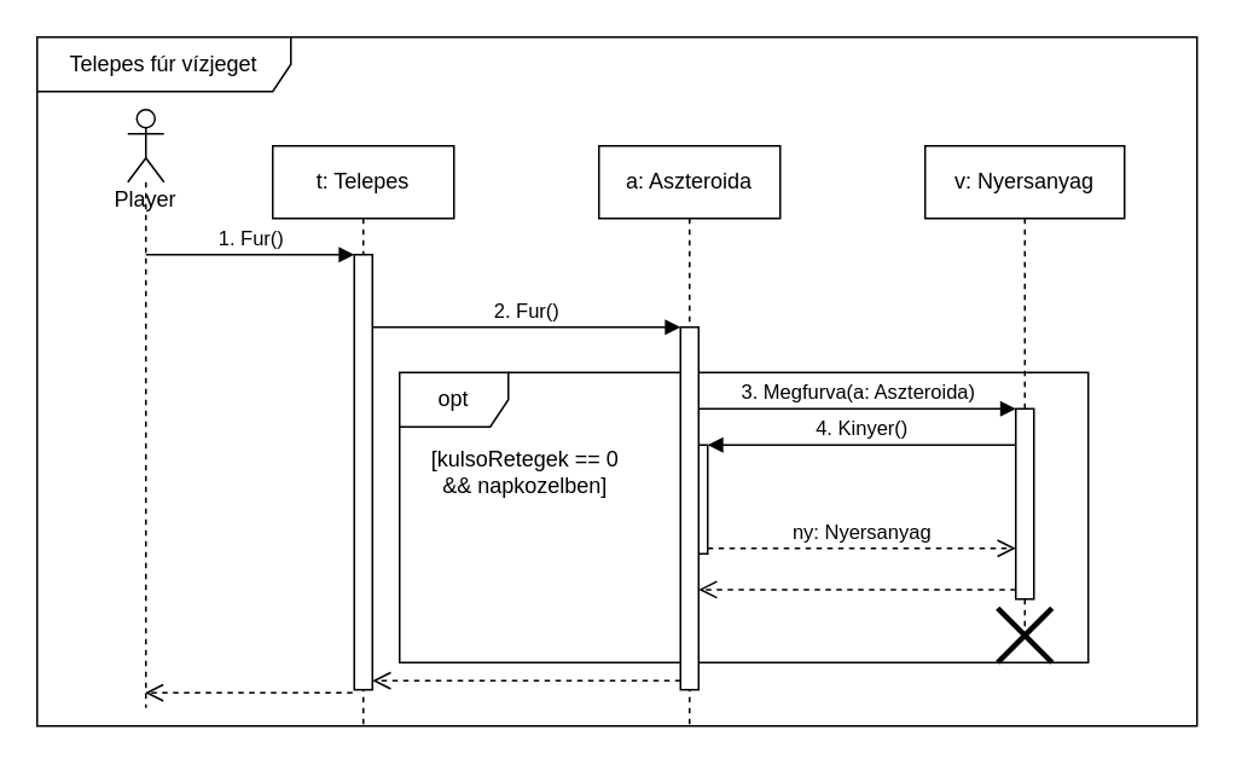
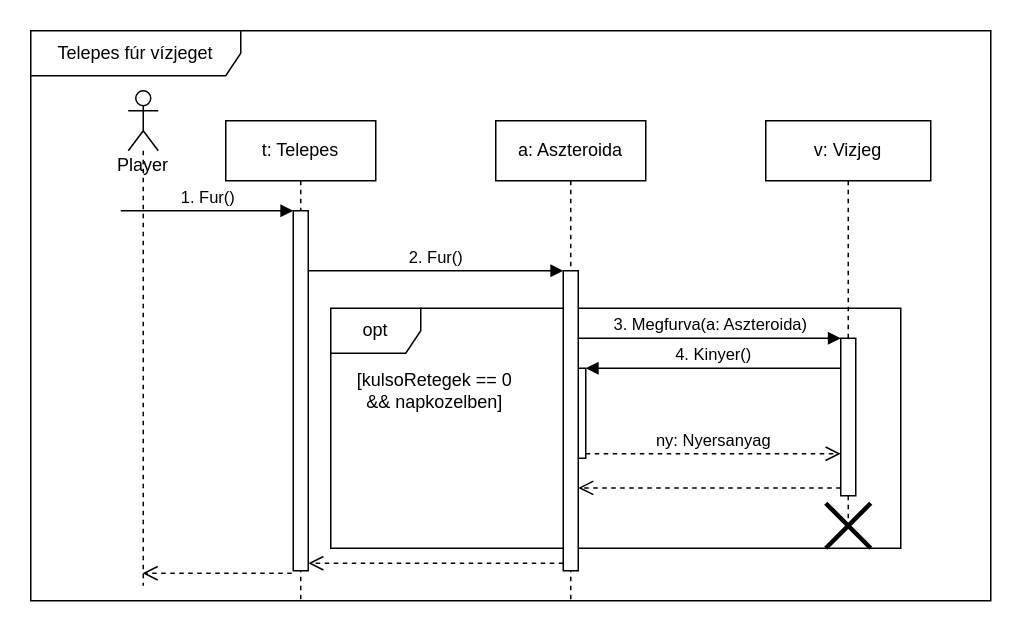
- <mxCell id="14" value="v: Nyersanyag" style="shape=umlLifeline;perimeter=lifelinePerimeter;whiteSpace=wrap;html=1;container=1;collapsible=0;recursiveResize=0;outlineConnect=0;" parent="1" vertex="1"><mxGeometry x="510" y="80" width="110" height="270" as="geometry" /></mxCell>
+ <mxCell id="14" value="v: Vizjeg" style="shape=umlLifeline;perimeter=lifelinePerimeter;whiteSpace=wrap;html=1;container=1;collapsible=0;recursiveResize=0;outlineConnect=0;" parent="1" vertex="1"><mxGeometry x="510" y="80" width="110" height="270" as="geometry" /></mxCell>
- <mxCell id="19" value="Player" style="shape=umlLifeline;participant=umlActor;perimeter=lifelinePerimeter;whiteSpace=wrap;html=1;container=1;collapsible=0;recursiveResize=0;verticalAlign=top;spacingTop=36;outlineConnect=0;" parent="1" vertex="1"><mxGeometry x="70" y="60" width="20" height="330" as="geometry" /></mxCell>
+ <mxCell id="19" value="Player" style="shape=umlLifeline;participant=umlActor;perimeter=lifelinePerimeter;whiteSpace=wrap;html=1;container=1;collapsible=0;recursiveResize=0;verticalAlign=top;spacingTop=36;outlineConnect=0;" parent="1" vertex="1"><mxGeometry x="85" y="60" width="20" height="330" as="geometry" /></mxCell>
